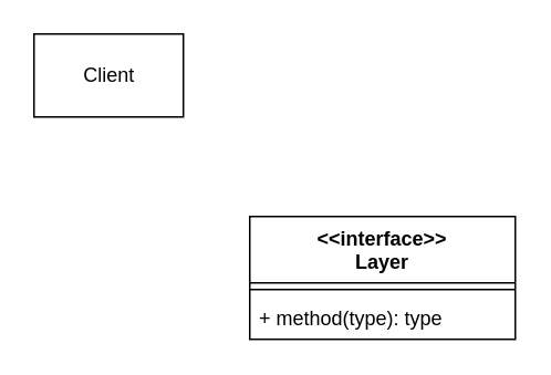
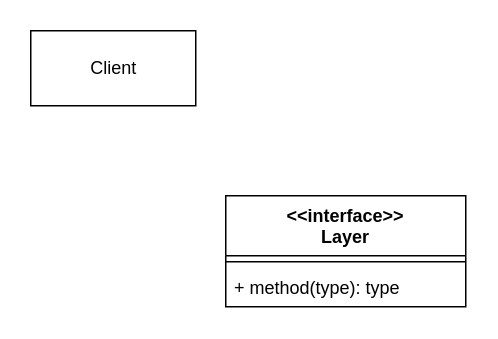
- <mxCell id="2" value="Client" style="html=1;" vertex="1" parent="1"><mxGeometry x="20" y="20" width="90" height="50" as="geometry" /></mxCell>
+ <mxCell id="2" value="Client" style="html=1;" vertex="1" parent="1"><mxGeometry x="20" y="20" width="110" height="50" as="geometry" /></mxCell>
